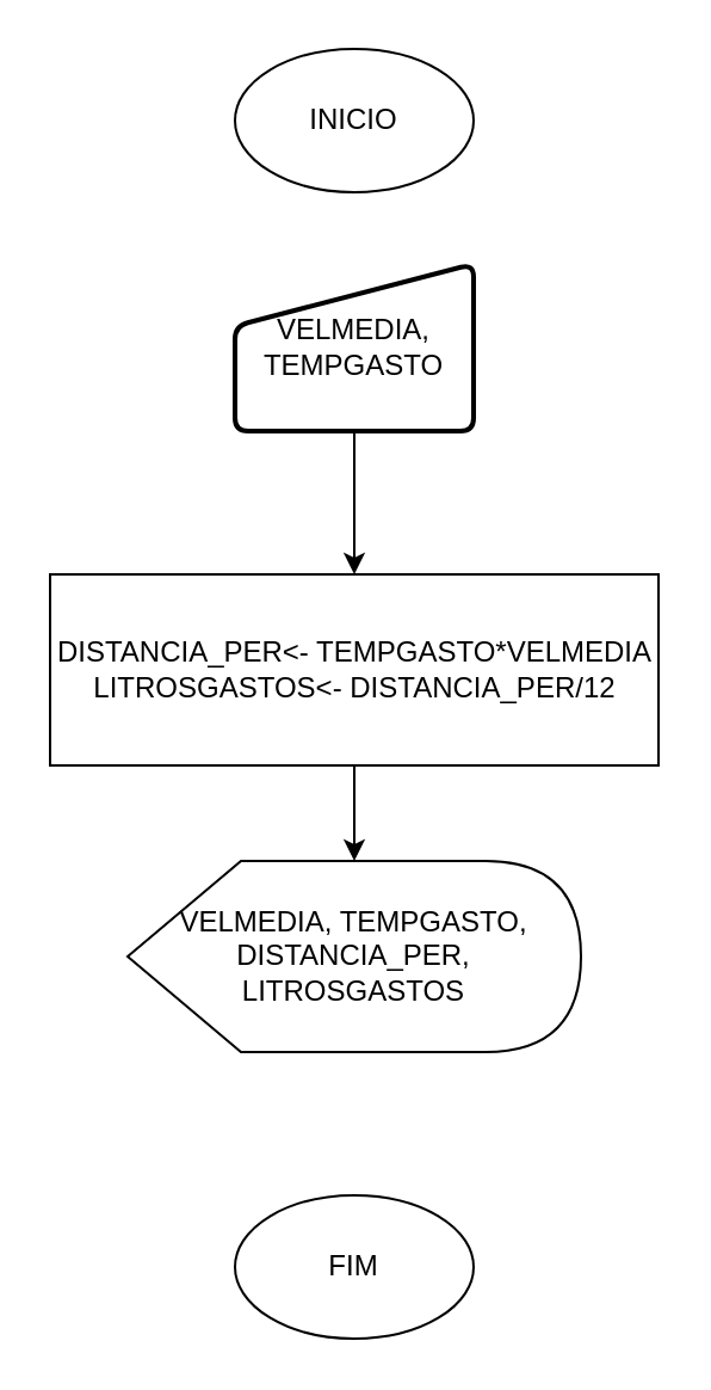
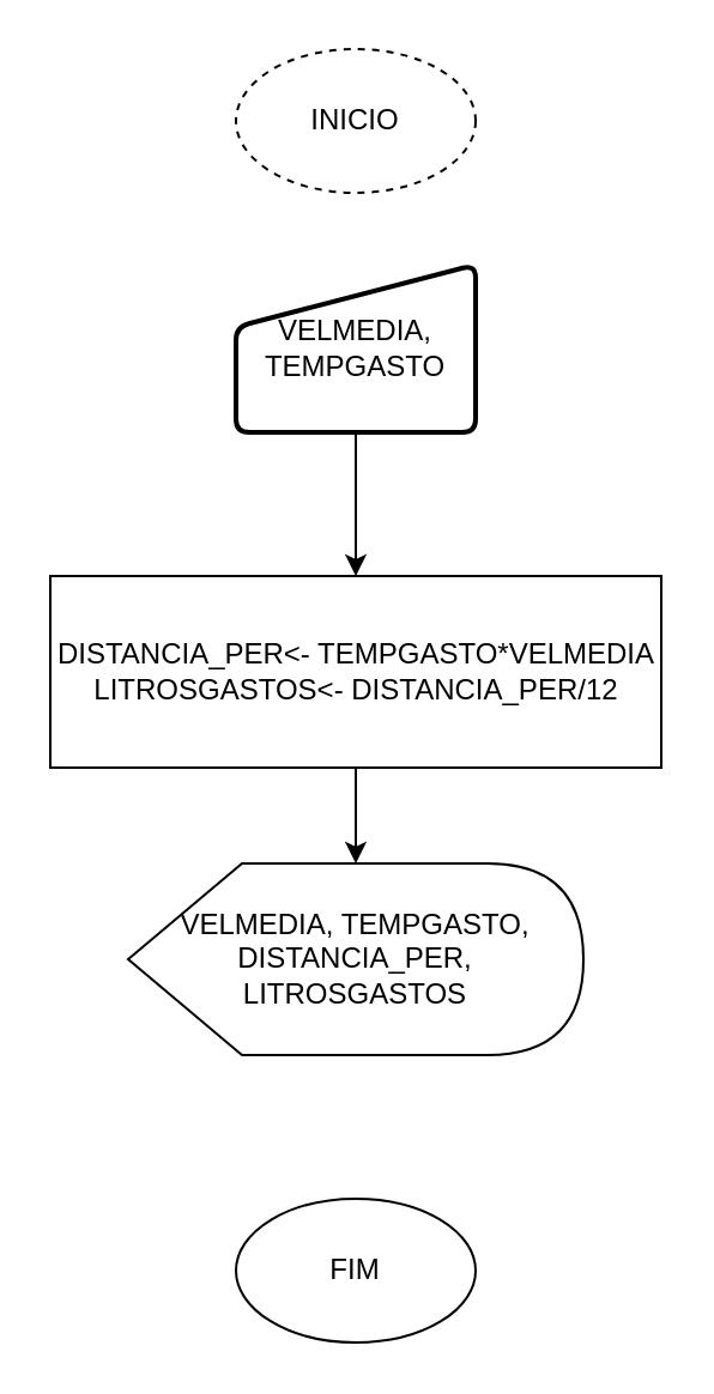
- <mxCell id="2" value="INICIO" style="ellipse;whiteSpace=wrap;html=1;" parent="1" vertex="1"><mxGeometry x="98" y="20" width="100" height="60" as="geometry" /></mxCell>
+ <mxCell id="2" value="INICIO" style="ellipse;whiteSpace=wrap;html=1;dashed=1;" parent="1" vertex="1"><mxGeometry x="98" y="20" width="100" height="60" as="geometry" /></mxCell>
